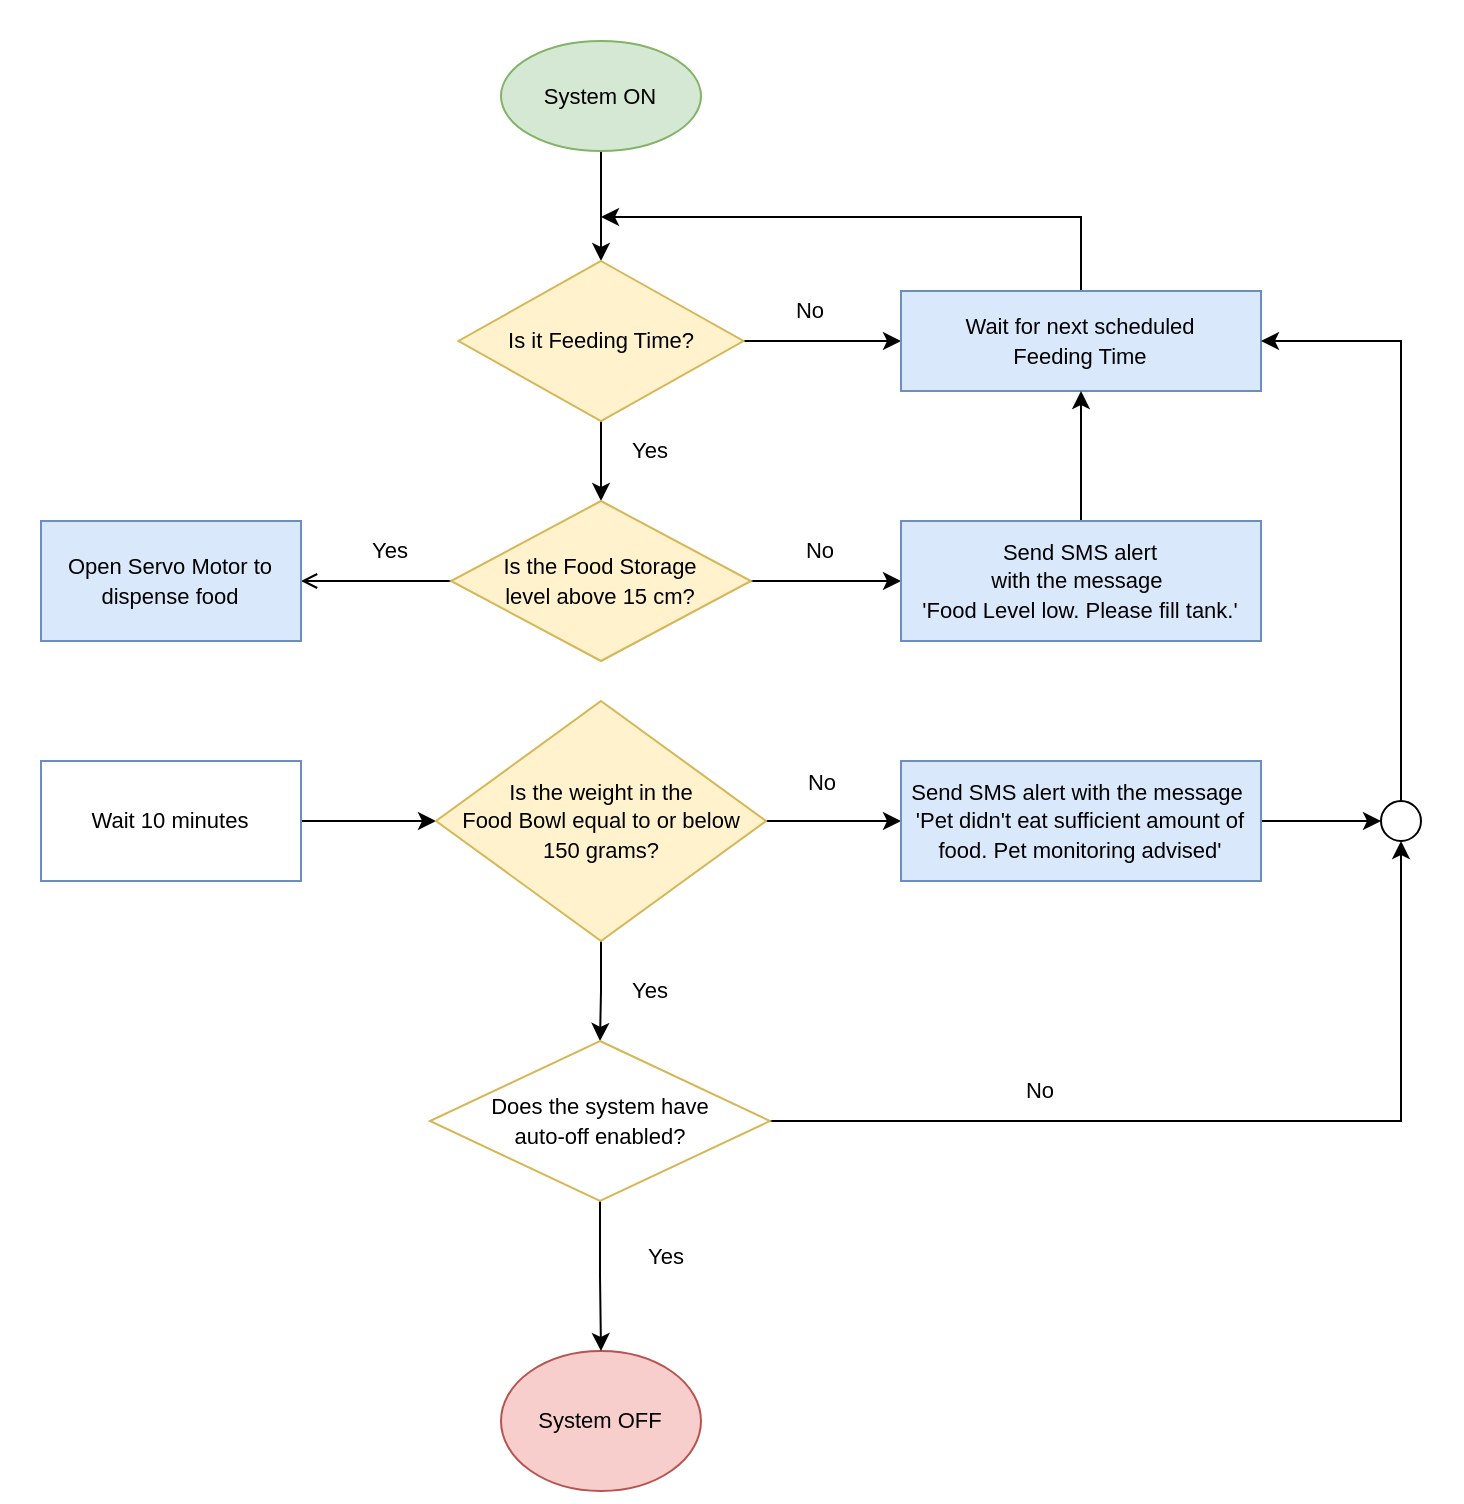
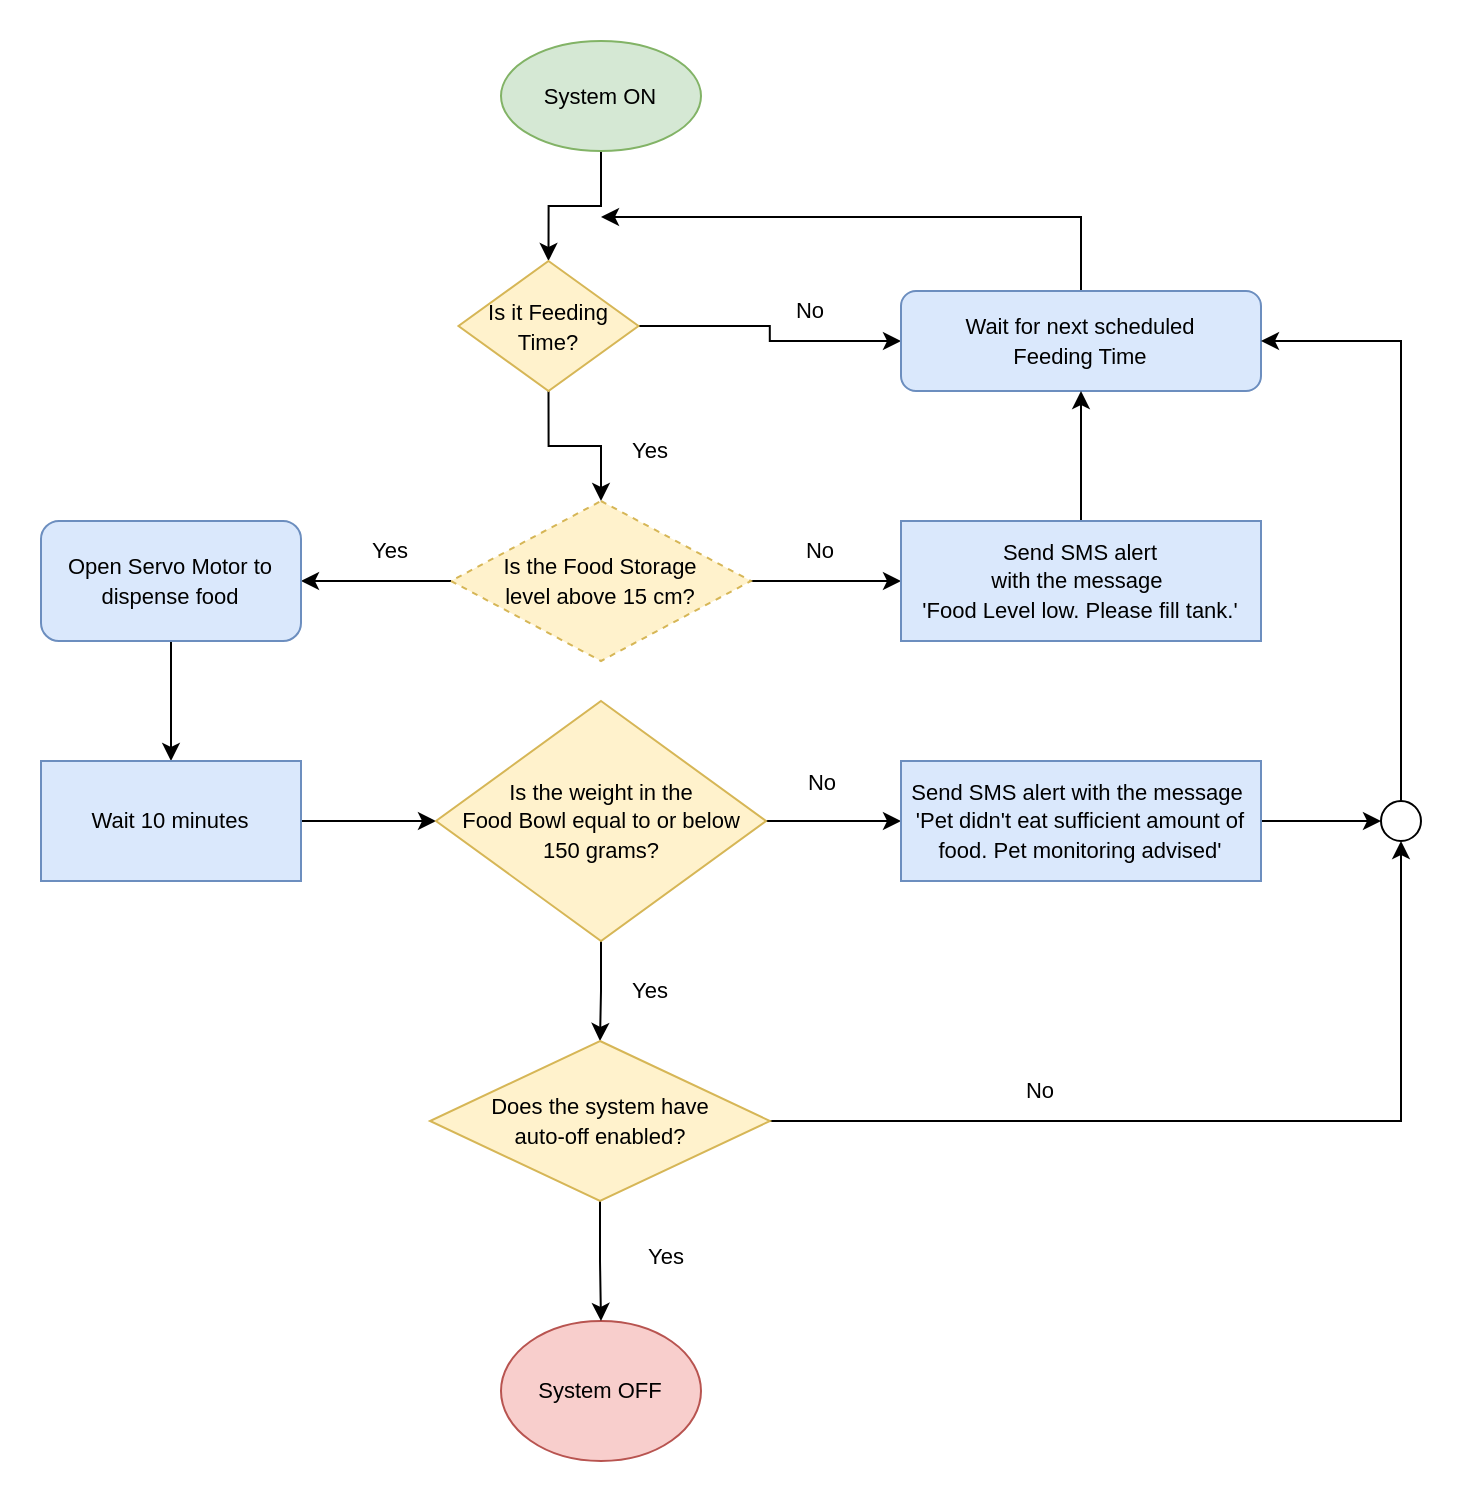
- <mxCell id="6" value="&lt;font style=&quot;font-size: 11px;&quot;&gt;Is it Feeding Time?&lt;/font&gt;" style="rhombus;whiteSpace=wrap;html=1;fillColor=#fff2cc;strokeColor=#d6b656;" vertex="1" parent="1"><mxGeometry x="228.75" y="130" width="142.5" height="80" as="geometry" /></mxCell>
+ <mxCell id="6" value="&lt;font style=&quot;font-size: 11px;&quot;&gt;Is it Feeding Time?&lt;/font&gt;" style="rhombus;whiteSpace=wrap;html=1;fillColor=#fff2cc;strokeColor=#d6b656;" vertex="1" parent="1"><mxGeometry x="228.75" y="130" width="90" height="65" as="geometry" /></mxCell>
- <mxCell id="8" value="&lt;font style=&quot;font-size: 11px;&quot;&gt;Wait for next scheduled&lt;/font&gt;&lt;div&gt;&lt;font style=&quot;font-size: 11px;&quot;&gt;Feeding Time&lt;/font&gt;&lt;/div&gt;" style="rounded=0;whiteSpace=wrap;html=1;fillColor=#dae8fc;strokeColor=#6c8ebf;" vertex="1" parent="1"><mxGeometry x="450" y="145" width="180" height="50" as="geometry" /></mxCell>
+ <mxCell id="8" value="&lt;font style=&quot;font-size: 11px;&quot;&gt;Wait for next scheduled&lt;/font&gt;&lt;div&gt;&lt;font style=&quot;font-size: 11px;&quot;&gt;Feeding Time&lt;/font&gt;&lt;/div&gt;" style="whiteSpace=wrap;html=1;fillColor=#dae8fc;strokeColor=#6c8ebf;rounded=1;" vertex="1" parent="1"><mxGeometry x="450" y="145" width="180" height="50" as="geometry" /></mxCell>
- <mxCell id="18" value="&lt;font style=&quot;font-size: 11px;&quot;&gt;Open Servo Motor to dispense food&lt;/font&gt;" style="rounded=0;whiteSpace=wrap;html=1;fillColor=#dae8fc;strokeColor=#6c8ebf;" vertex="1" parent="1"><mxGeometry x="20" y="260" width="130" height="60" as="geometry" /></mxCell>
+ <mxCell id="18" value="&lt;font style=&quot;font-size: 11px;&quot;&gt;Open Servo Motor to dispense food&lt;/font&gt;" style="whiteSpace=wrap;html=1;fillColor=#dae8fc;strokeColor=#6c8ebf;rounded=1;" vertex="1" parent="1"><mxGeometry x="20" y="260" width="130" height="60" as="geometry" /></mxCell>
- <mxCell id="11" style="edgeStyle=orthogonalEdgeStyle;rounded=0;orthogonalLoop=1;jettySize=auto;html=1;exitX=0;exitY=0.5;exitDx=0;exitDy=0;entryX=1;entryY=0.5;entryDx=0;entryDy=0;endArrow=open;" edge="1" parent="1" source="12" target="18"><mxGeometry relative="1" as="geometry" /></mxCell>
+ <mxCell id="11" style="edgeStyle=orthogonalEdgeStyle;rounded=0;orthogonalLoop=1;jettySize=auto;html=1;exitX=0;exitY=0.5;exitDx=0;exitDy=0;entryX=1;entryY=0.5;entryDx=0;entryDy=0;" edge="1" parent="1" source="12" target="18"><mxGeometry relative="1" as="geometry" /></mxCell>
- <mxCell id="12" value="&lt;font style=&quot;font-size: 11px;&quot;&gt;Is the Food Storage&lt;/font&gt;&lt;div&gt;&lt;font style=&quot;font-size: 11px;&quot;&gt;level above 15 cm?&lt;/font&gt;&lt;/div&gt;" style="rhombus;whiteSpace=wrap;html=1;fillColor=#fff2cc;strokeColor=#d6b656;" vertex="1" parent="1"><mxGeometry x="225" y="250" width="150" height="80" as="geometry" /></mxCell>
+ <mxCell id="12" value="&lt;font style=&quot;font-size: 11px;&quot;&gt;Is the Food Storage&lt;/font&gt;&lt;div&gt;&lt;font style=&quot;font-size: 11px;&quot;&gt;level above 15 cm?&lt;/font&gt;&lt;/div&gt;" style="rhombus;whiteSpace=wrap;html=1;fillColor=#fff2cc;strokeColor=#d6b656;dashed=1;" vertex="1" parent="1"><mxGeometry x="225" y="250" width="150" height="80" as="geometry" /></mxCell>
+ <mxCell id="17" style="edgeStyle=orthogonalEdgeStyle;rounded=0;orthogonalLoop=1;jettySize=auto;html=1;exitX=0.5;exitY=1;exitDx=0;exitDy=0;entryX=0.5;entryY=0;entryDx=0;entryDy=0;" edge="1" parent="1" source="18" target="21"><mxGeometry relative="1" as="geometry"><mxPoint x="85" y="360" as="targetPoint" /></mxGeometry></mxCell>
- <mxCell id="21" value="&lt;font style=&quot;font-size: 11px;&quot;&gt;Wait 10 minutes&lt;/font&gt;" style="rounded=0;whiteSpace=wrap;html=1;fillColor=#ffffff;strokeColor=#6c8ebf;" vertex="1" parent="1"><mxGeometry x="20" y="380" width="130" height="60" as="geometry" /></mxCell>
+ <mxCell id="21" value="&lt;font style=&quot;font-size: 11px;&quot;&gt;Wait 10 minutes&lt;/font&gt;" style="rounded=0;whiteSpace=wrap;html=1;fillColor=#dae8fc;strokeColor=#6c8ebf;" vertex="1" parent="1"><mxGeometry x="20" y="380" width="130" height="60" as="geometry" /></mxCell>
- <mxCell id="32" value="&lt;span style=&quot;font-size: 11px;&quot;&gt;Does the system have&lt;/span&gt;&lt;div&gt;&lt;span style=&quot;font-size: 11px;&quot;&gt;auto-off enabled?&lt;/span&gt;&lt;/div&gt;" style="rhombus;whiteSpace=wrap;html=1;fillColor=#ffffff;strokeColor=#d6b656;" vertex="1" parent="1"><mxGeometry x="214.5" y="520" width="170" height="80" as="geometry" /></mxCell>
+ <mxCell id="32" value="&lt;span style=&quot;font-size: 11px;&quot;&gt;Does the system have&lt;/span&gt;&lt;div&gt;&lt;span style=&quot;font-size: 11px;&quot;&gt;auto-off enabled?&lt;/span&gt;&lt;/div&gt;" style="rhombus;whiteSpace=wrap;html=1;fillColor=#fff2cc;strokeColor=#d6b656;" vertex="1" parent="1"><mxGeometry x="214.5" y="520" width="170" height="80" as="geometry" /></mxCell>
- <mxCell id="28" value="&lt;font style=&quot;font-size: 11px;&quot;&gt;System OFF&lt;/font&gt;" style="ellipse;whiteSpace=wrap;html=1;fillColor=#f8cecc;strokeColor=#b85450;" vertex="1" parent="1"><mxGeometry x="250" y="675" width="100" height="70" as="geometry" /></mxCell>
+ <mxCell id="28" value="&lt;font style=&quot;font-size: 11px;&quot;&gt;System OFF&lt;/font&gt;" style="ellipse;whiteSpace=wrap;html=1;fillColor=#f8cecc;strokeColor=#b85450;" vertex="1" parent="1"><mxGeometry x="250" y="660" width="100" height="70" as="geometry" /></mxCell>
